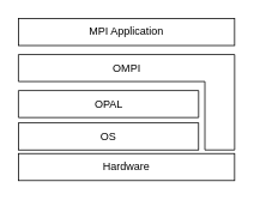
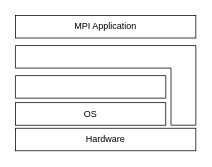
- <mxCell id="7" value="OMPI" style="text;strokeColor=none;fillColor=none;html=1;fontSize=12;fontStyle=0;verticalAlign=middle;align=center;" vertex="1" parent="1"><mxGeometry x="90" y="56" width="100" height="40" as="geometry" /></mxCell>
- <mxCell id="11" value="OPAL" style="text;strokeColor=none;fillColor=none;html=1;fontSize=12;fontStyle=0;verticalAlign=middle;align=center;" vertex="1" parent="1"><mxGeometry x="70" y="96" width="100" height="40" as="geometry" /></mxCell>
